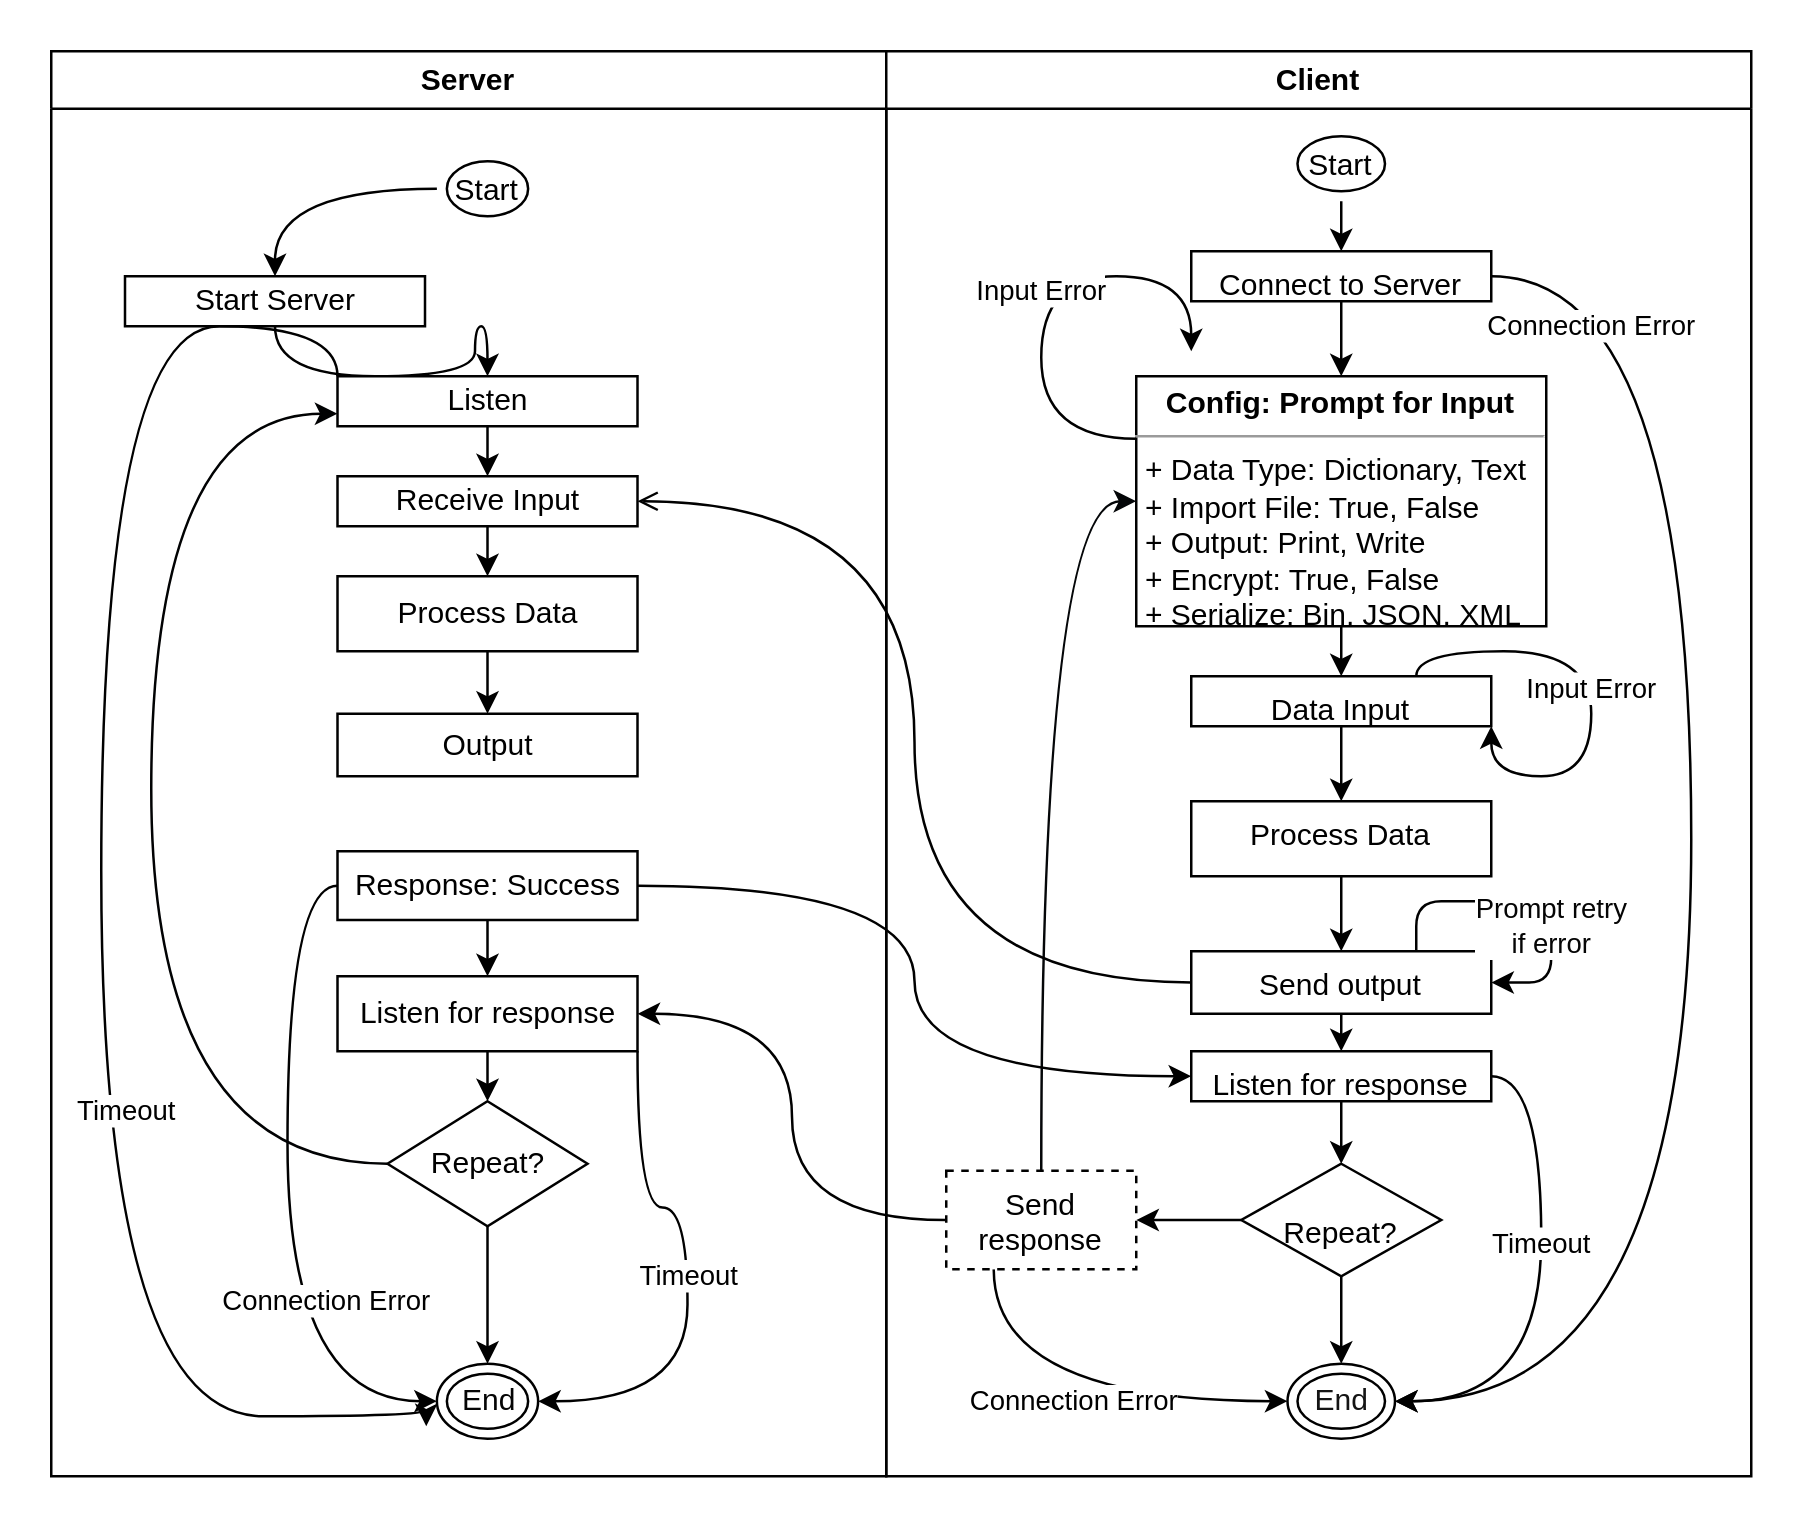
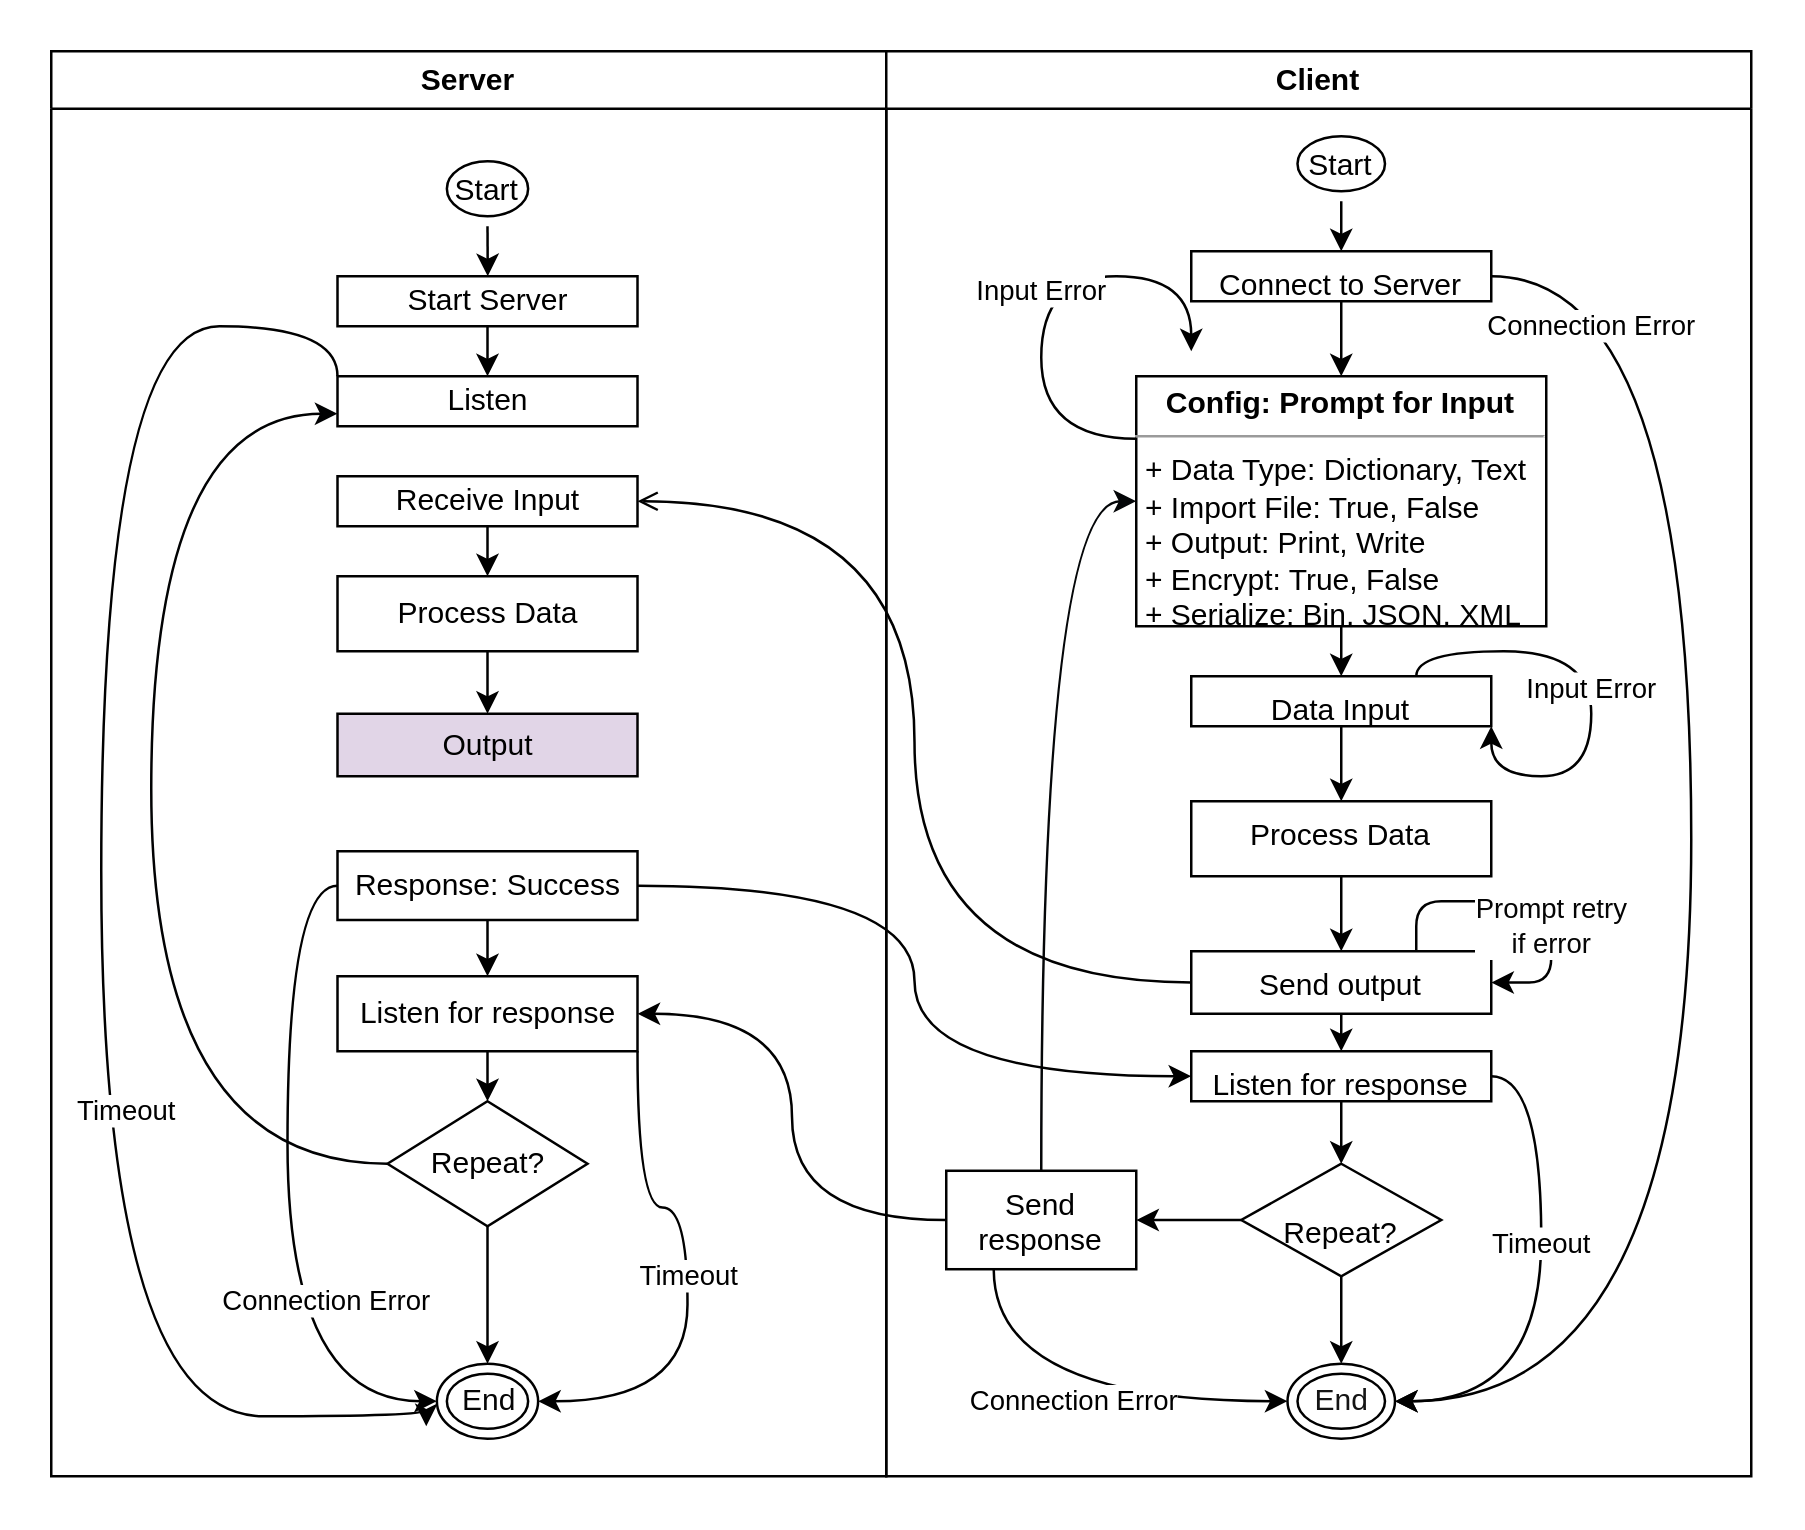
- <mxCell id="6" value="Start Server" style="whiteSpace=wrap;html=1;" vertex="1" parent="2"><mxGeometry x="29.5" y="90" width="120" height="20" as="geometry" /></mxCell>
+ <mxCell id="6" value="Start Server" style="whiteSpace=wrap;html=1;" vertex="1" parent="2"><mxGeometry x="114.5" y="90" width="120" height="20" as="geometry" /></mxCell>
- <mxCell id="7" value="" style="edgeStyle=orthogonalEdgeStyle;curved=1;rounded=1;sketch=0;orthogonalLoop=1;jettySize=auto;html=1;" edge="1" parent="2" source="9" target="11"><mxGeometry relative="1" as="geometry" /></mxCell>
- <mxCell id="14" value="Output" style="whiteSpace=wrap;html=1;" vertex="1" parent="2"><mxGeometry x="114.5" y="265" width="120" height="25" as="geometry" /></mxCell>
+ <mxCell id="14" value="Output" style="whiteSpace=wrap;html=1;fillColor=#e1d5e7;" vertex="1" parent="2"><mxGeometry x="114.5" y="265" width="120" height="25" as="geometry" /></mxCell>
- <mxCell id="47" value="Send response" style="whiteSpace=wrap;html=1;verticalAlign=top;rounded=0;sketch=0;dashed=1;" vertex="1" parent="25"><mxGeometry x="24" y="447.81" width="76" height="39.38" as="geometry" /></mxCell>
+ <mxCell id="47" value="Send response" style="whiteSpace=wrap;html=1;verticalAlign=top;rounded=0;sketch=0;" vertex="1" parent="25"><mxGeometry x="24" y="447.81" width="76" height="39.38" as="geometry" /></mxCell>
